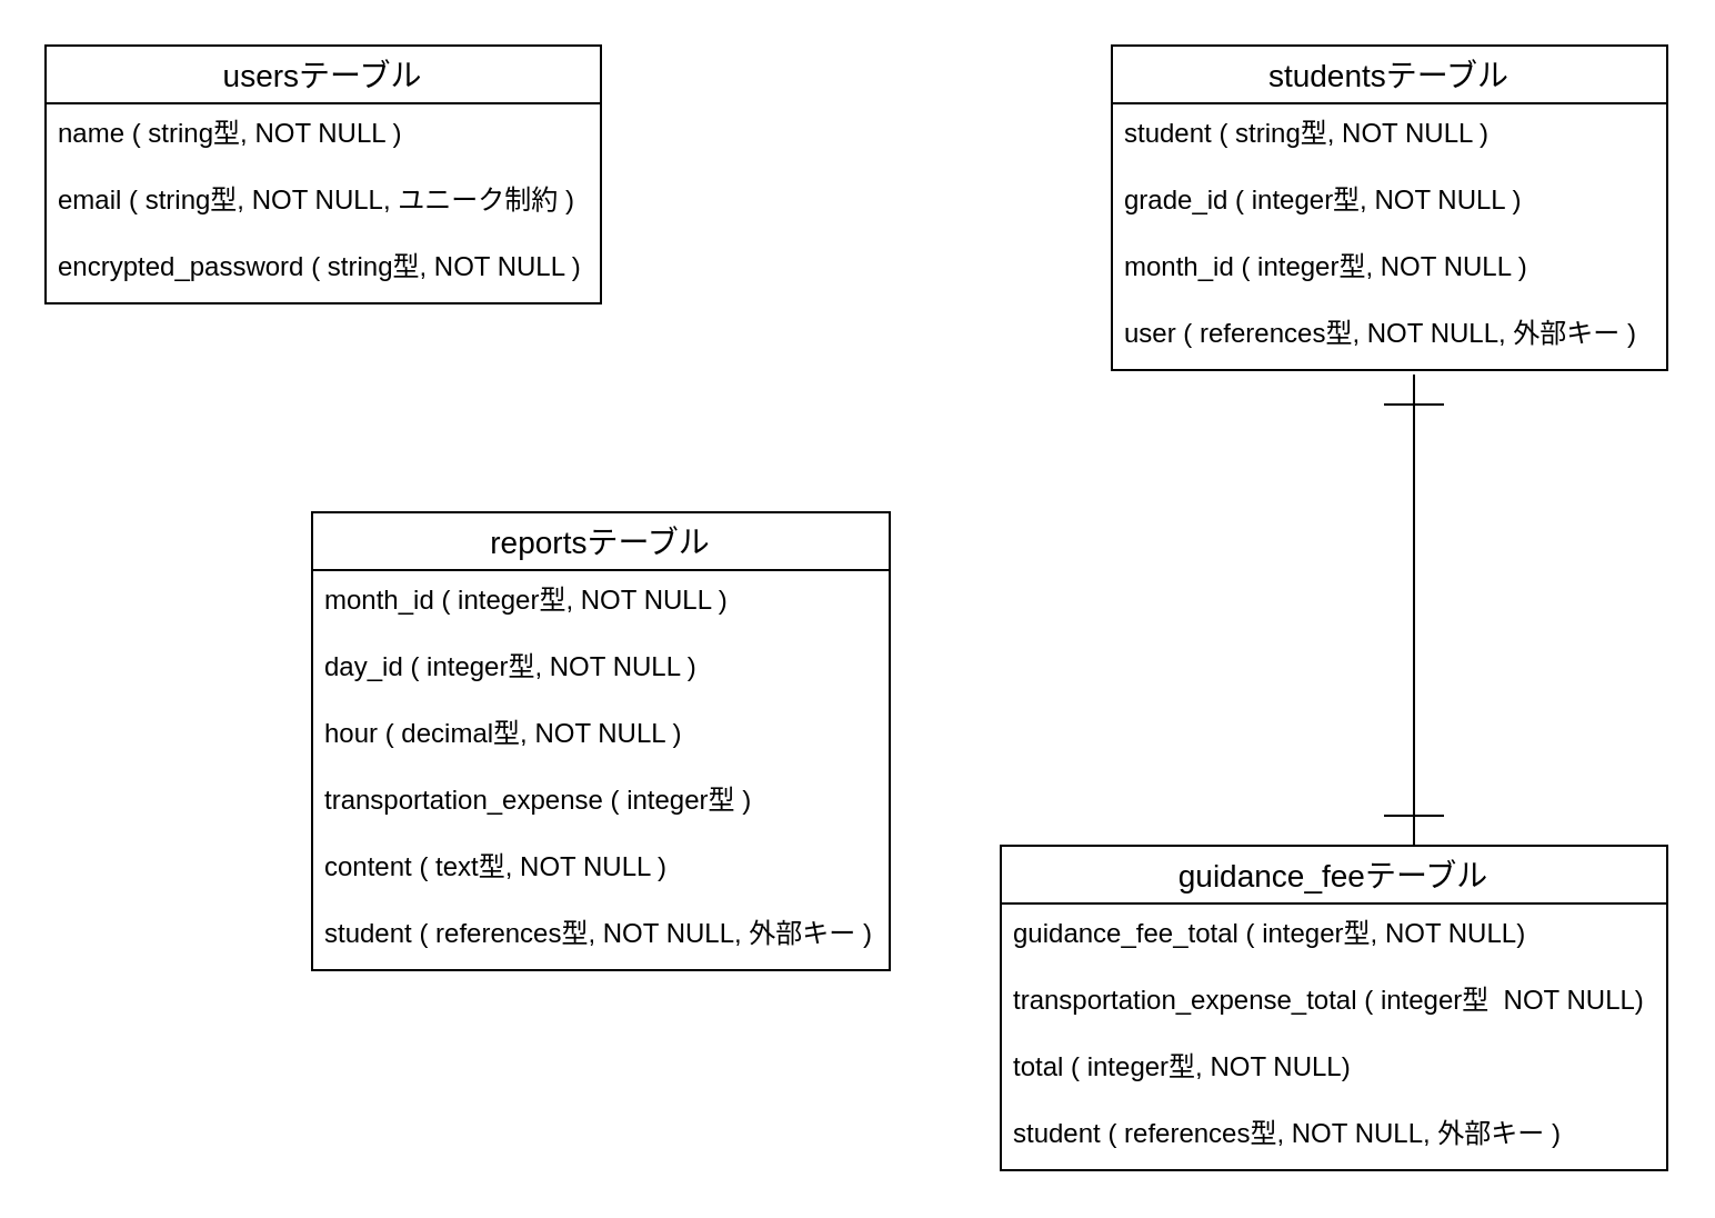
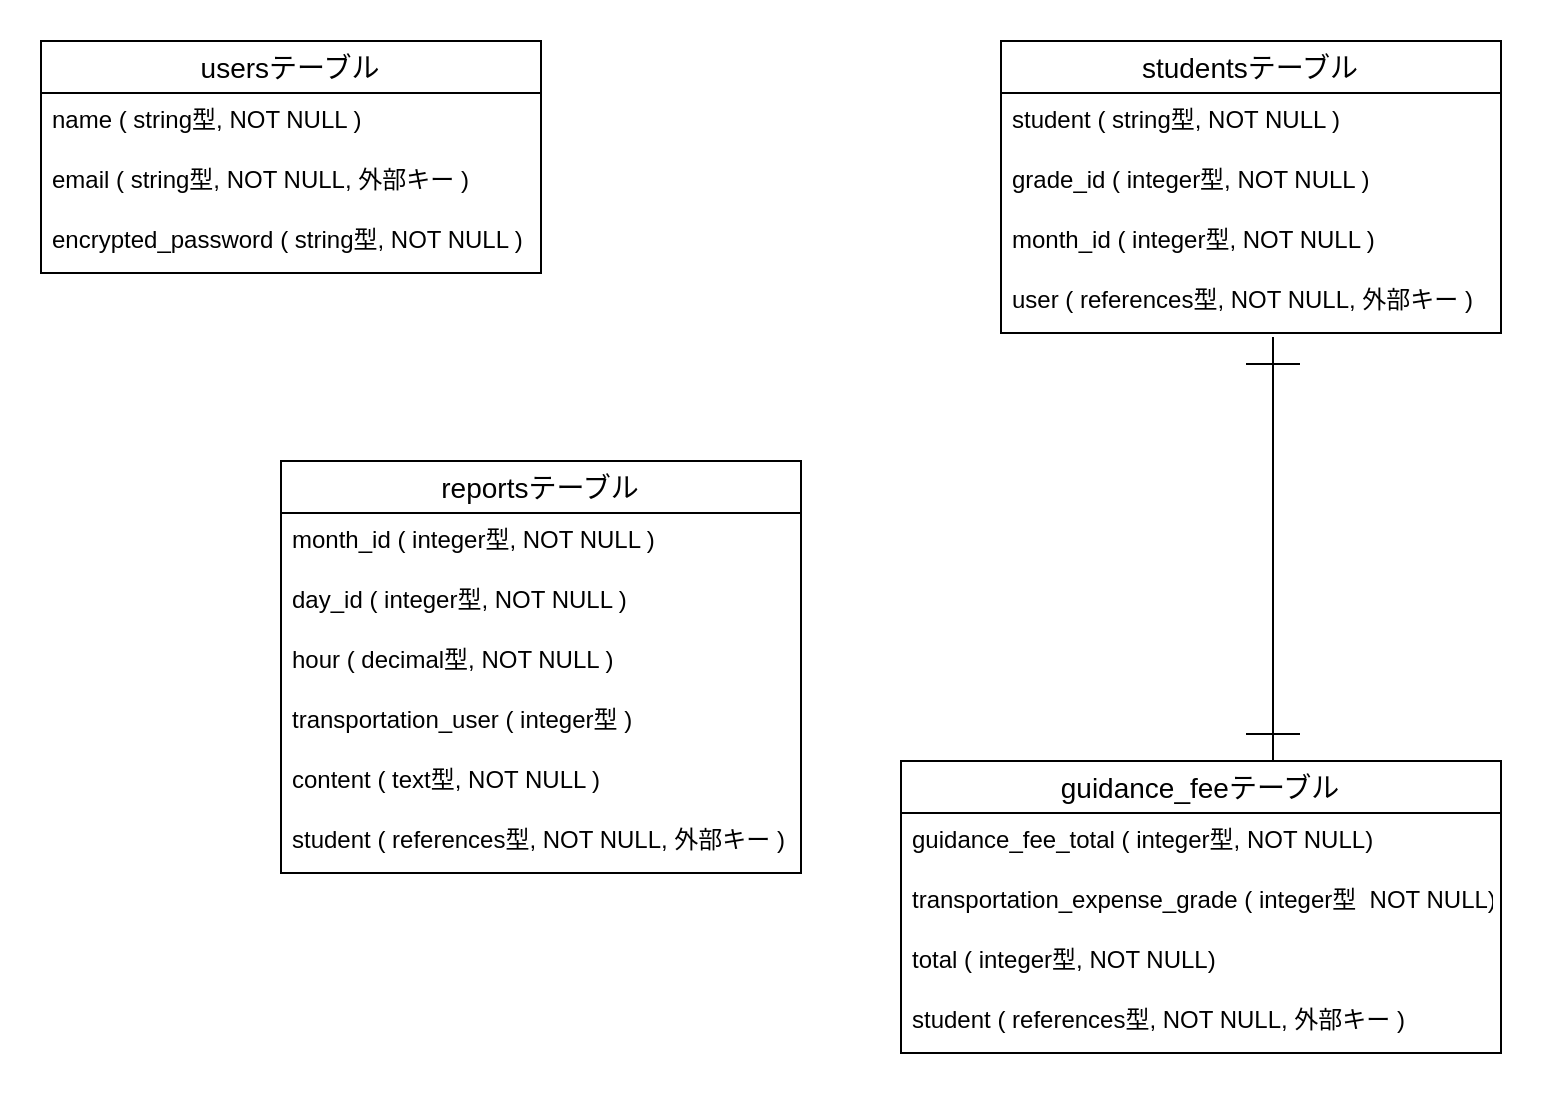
- <mxCell id="4" value="email ( string型, NOT NULL, ユニーク制約 )" style="text;strokeColor=none;fillColor=none;spacingLeft=4;spacingRight=4;overflow=hidden;rotatable=0;points=[[0,0.5],[1,0.5]];portConstraint=eastwest;fontSize=12;" parent="2" vertex="1"><mxGeometry y="56" width="250" height="30" as="geometry" /></mxCell>
+ <mxCell id="4" value="email ( string型, NOT NULL, 外部キー )" style="text;strokeColor=none;fillColor=none;spacingLeft=4;spacingRight=4;overflow=hidden;rotatable=0;points=[[0,0.5],[1,0.5]];portConstraint=eastwest;fontSize=12;" parent="2" vertex="1"><mxGeometry y="56" width="250" height="30" as="geometry" /></mxCell>
- <mxCell id="15" value="transportation_expense ( integer型 )" style="text;strokeColor=none;fillColor=none;spacingLeft=4;spacingRight=4;overflow=hidden;rotatable=0;points=[[0,0.5],[1,0.5]];portConstraint=eastwest;fontSize=12;" parent="11" vertex="1"><mxGeometry y="116" width="260" height="30" as="geometry" /></mxCell>
+ <mxCell id="15" value="transportation_user ( integer型 )" style="text;strokeColor=none;fillColor=none;spacingLeft=4;spacingRight=4;overflow=hidden;rotatable=0;points=[[0,0.5],[1,0.5]];portConstraint=eastwest;fontSize=12;" parent="11" vertex="1"><mxGeometry y="116" width="260" height="30" as="geometry" /></mxCell>
- <mxCell id="20" value="transportation_expense_total ( integer型  NOT NULL)" style="text;strokeColor=none;fillColor=none;spacingLeft=4;spacingRight=4;overflow=hidden;rotatable=0;points=[[0,0.5],[1,0.5]];portConstraint=eastwest;fontSize=12;" parent="18" vertex="1"><mxGeometry y="56" width="300" height="30" as="geometry" /></mxCell>
+ <mxCell id="20" value="transportation_expense_grade ( integer型  NOT NULL)" style="text;strokeColor=none;fillColor=none;spacingLeft=4;spacingRight=4;overflow=hidden;rotatable=0;points=[[0,0.5],[1,0.5]];portConstraint=eastwest;fontSize=12;" parent="18" vertex="1"><mxGeometry y="56" width="300" height="30" as="geometry" /></mxCell>
